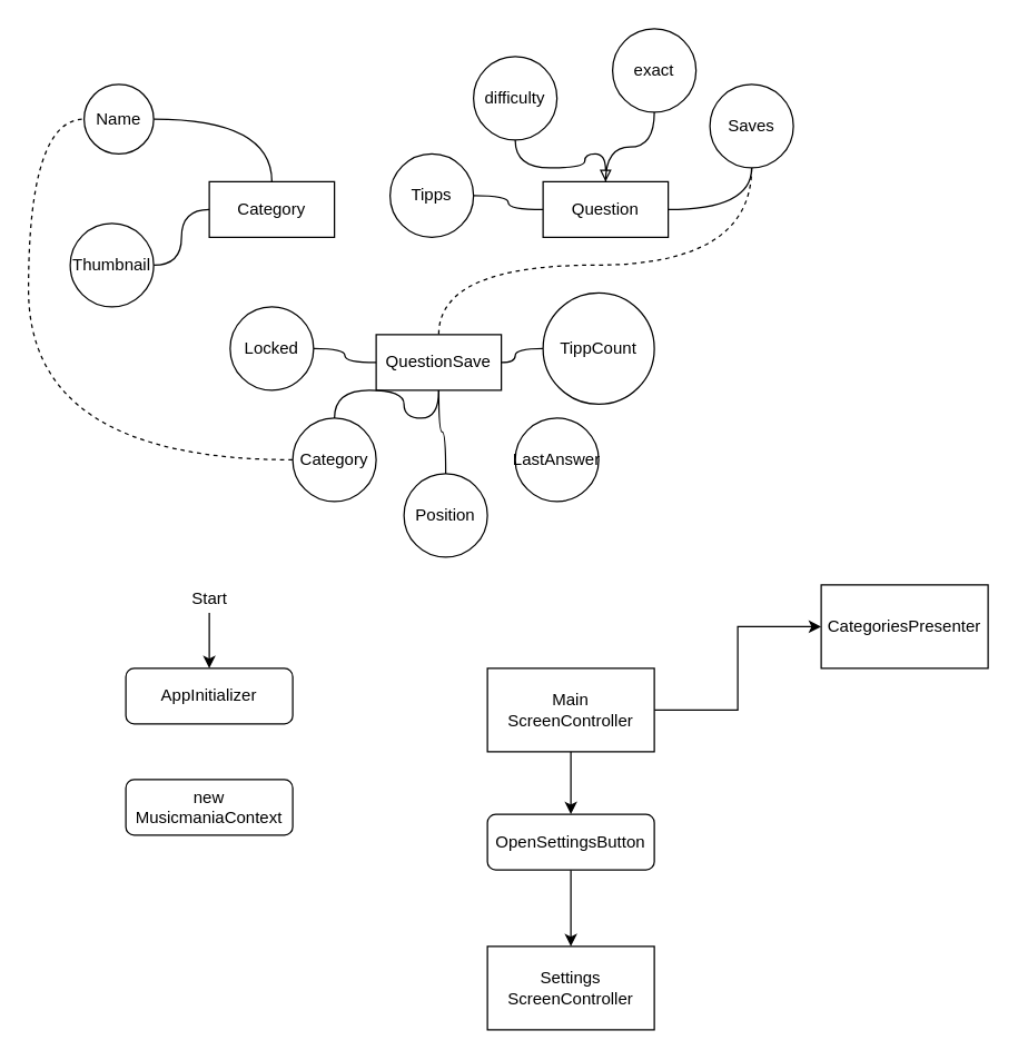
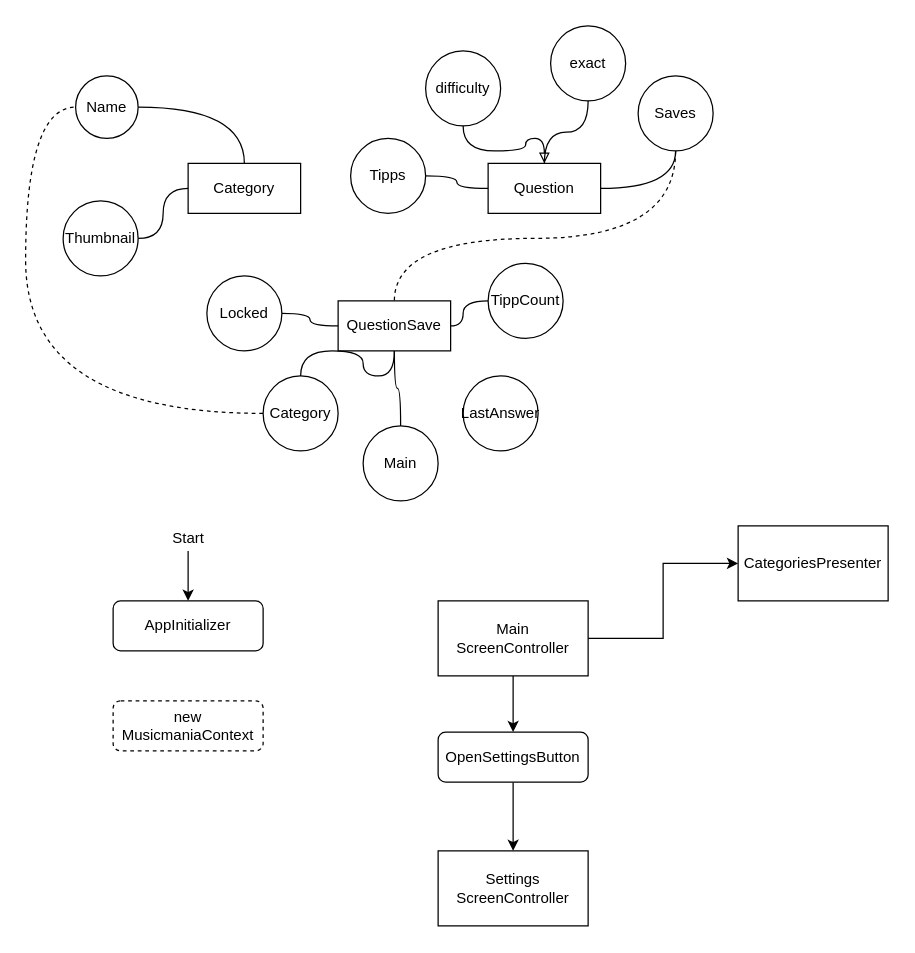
- <mxCell id="23" value="TippCount" style="ellipse;whiteSpace=wrap;html=1;aspect=fixed;" parent="1" vertex="1"><mxGeometry x="390" y="210" width="80" height="80" as="geometry" /></mxCell>
+ <mxCell id="23" value="TippCount" style="ellipse;whiteSpace=wrap;html=1;aspect=fixed;" parent="1" vertex="1"><mxGeometry x="390" y="210" width="60" height="60" as="geometry" /></mxCell>
- <mxCell id="20" value="Position" style="ellipse;whiteSpace=wrap;html=1;aspect=fixed;" parent="1" vertex="1"><mxGeometry x="290" y="340" width="60" height="60" as="geometry" /></mxCell>
+ <mxCell id="20" value="Main" style="ellipse;whiteSpace=wrap;html=1;aspect=fixed;" parent="1" vertex="1"><mxGeometry x="290" y="340" width="60" height="60" as="geometry" /></mxCell>
- <mxCell id="31" value="new MusicmaniaContext" style="rounded=1;whiteSpace=wrap;html=1;" parent="1" vertex="1"><mxGeometry x="90" y="560" width="120" height="40" as="geometry" /></mxCell>
+ <mxCell id="31" value="new MusicmaniaContext" style="rounded=1;whiteSpace=wrap;html=1;dashed=1;" parent="1" vertex="1"><mxGeometry x="90" y="560" width="120" height="40" as="geometry" /></mxCell>
